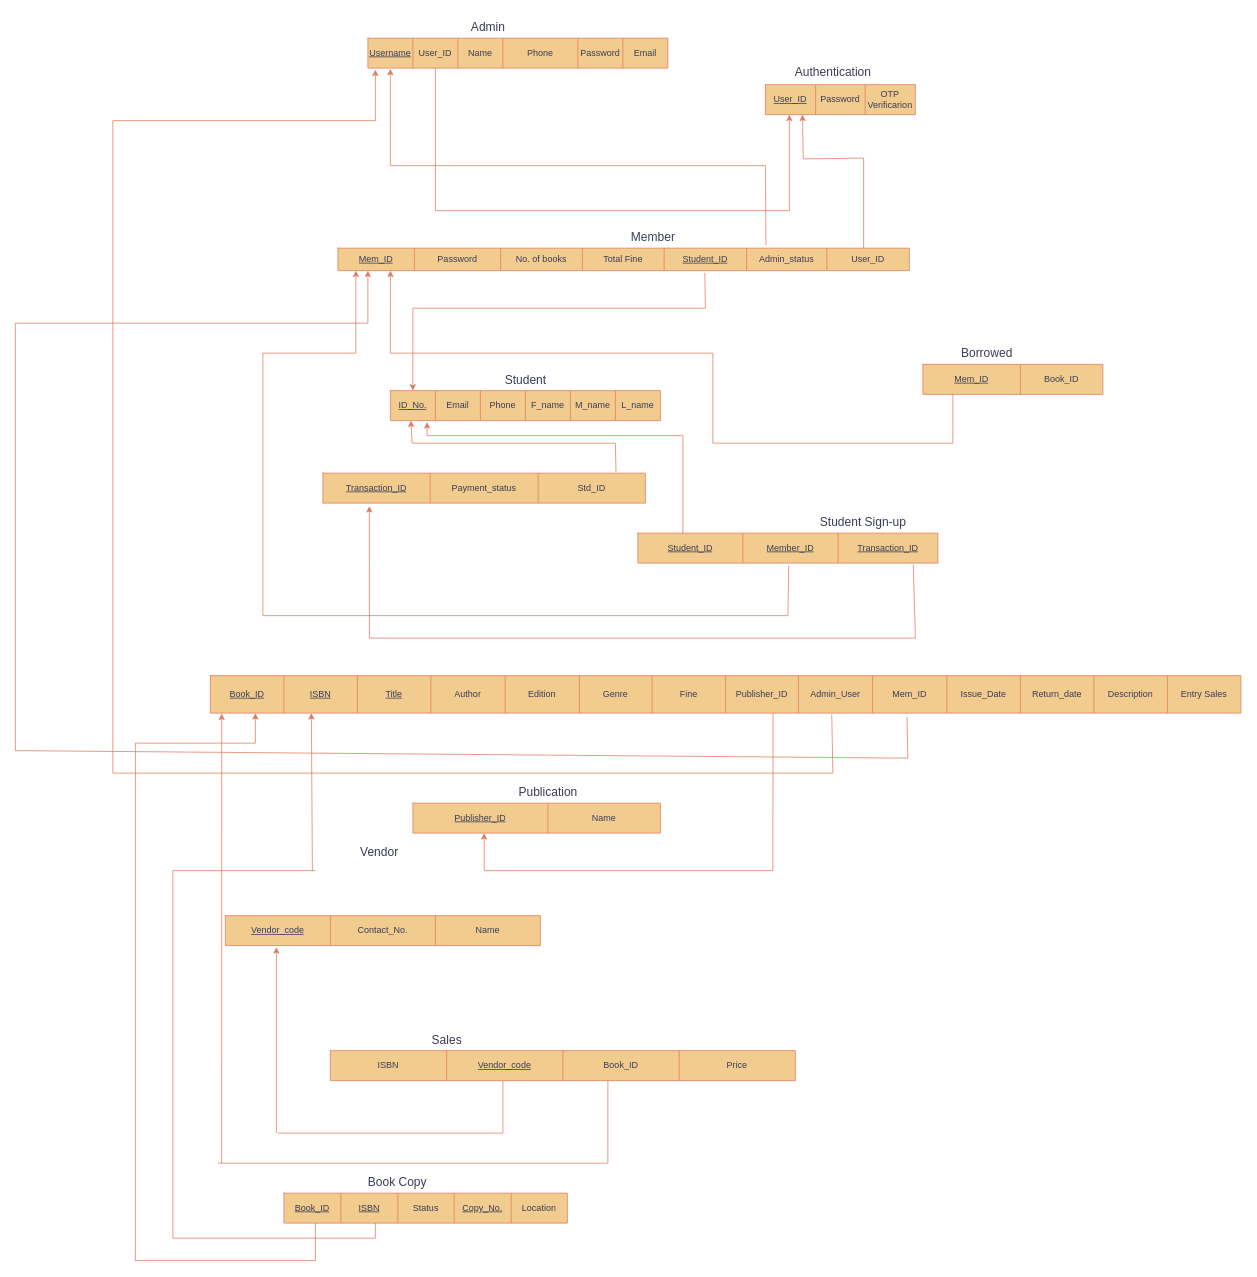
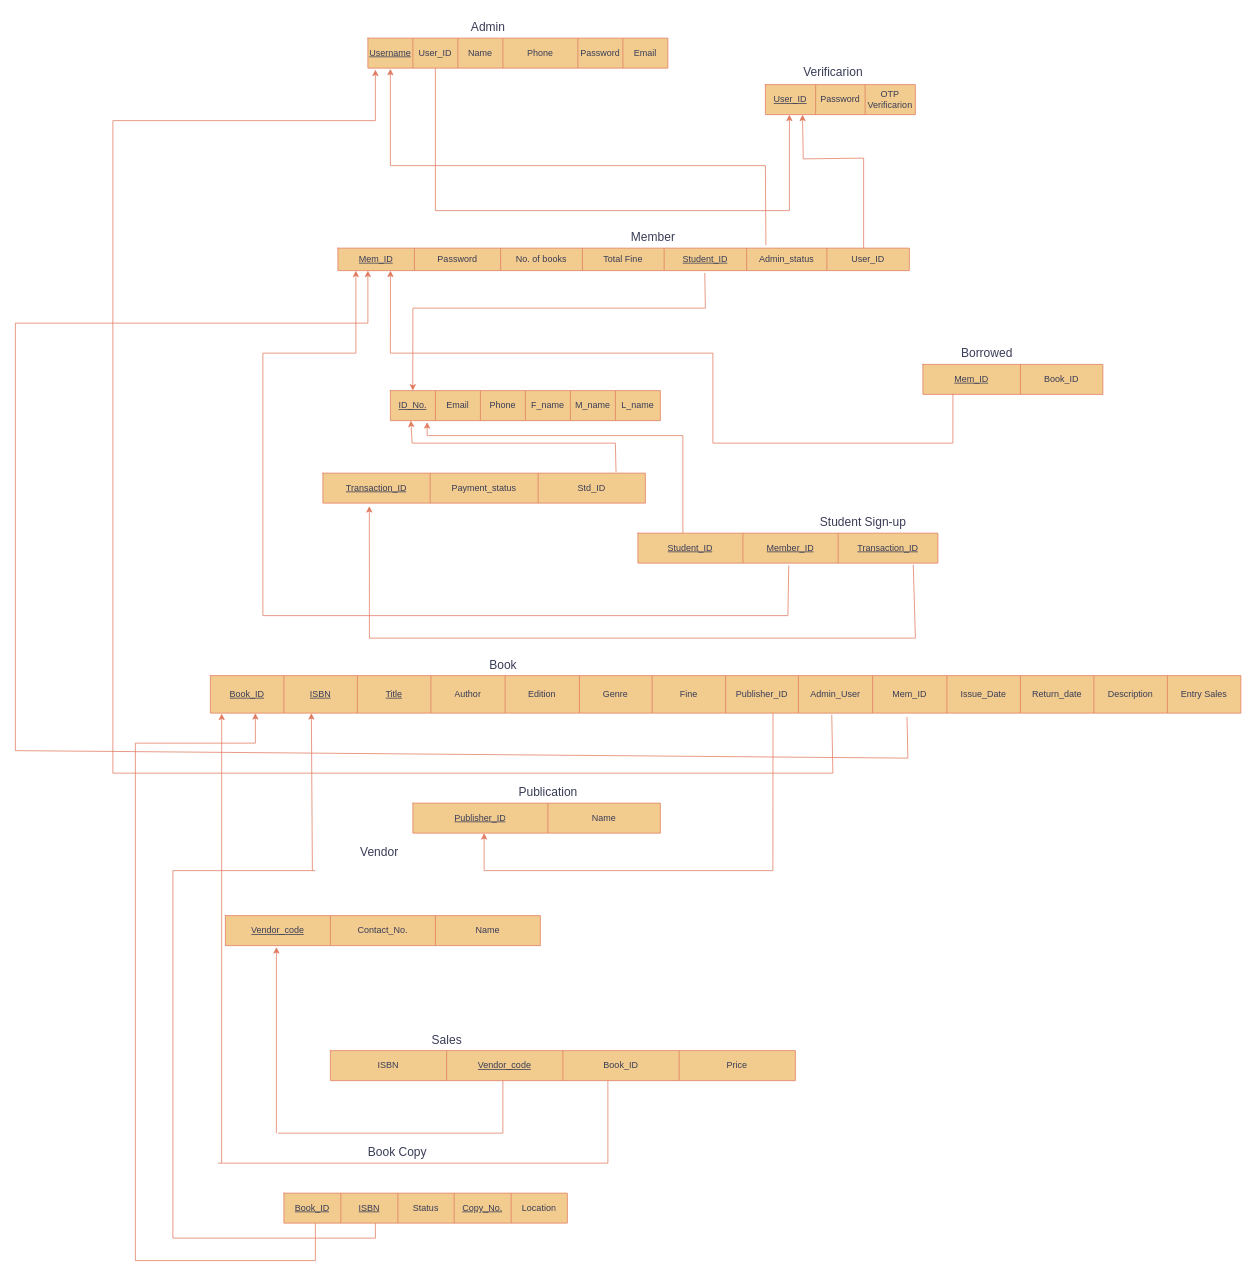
- <mxCell id="16" value="&lt;font style=&quot;font-size: 16px;&quot;&gt;Authentication&lt;/font&gt;" style="text;html=1;align=center;verticalAlign=middle;resizable=0;points=[];autosize=1;strokeColor=none;fillColor=none;labelBackgroundColor=none;fontColor=#393C56;" vertex="1" parent="1"><mxGeometry x="1050" y="80" width="120" height="30" as="geometry" /></mxCell>
+ <mxCell id="16" value="&lt;font style=&quot;font-size: 16px;&quot;&gt;Verificarion&lt;/font&gt;" style="text;html=1;align=center;verticalAlign=middle;resizable=0;points=[];autosize=1;strokeColor=none;fillColor=none;labelBackgroundColor=none;fontColor=#393C56;" vertex="1" parent="1"><mxGeometry x="1050" y="80" width="120" height="30" as="geometry" /></mxCell>
- <mxCell id="35" value="&lt;font style=&quot;font-size: 16px;&quot;&gt;Student&lt;/font&gt;" style="text;html=1;align=center;verticalAlign=middle;resizable=0;points=[];autosize=1;strokeColor=none;fillColor=none;labelBackgroundColor=none;fontColor=#393C56;" vertex="1" parent="1"><mxGeometry x="660" y="490" width="80" height="30" as="geometry" /></mxCell>
+ <mxCell id="94" value="&lt;font style=&quot;font-size: 16px;&quot;&gt;Book&lt;/font&gt;" style="text;html=1;align=center;verticalAlign=middle;resizable=0;points=[];autosize=1;strokeColor=none;fillColor=none;labelBackgroundColor=none;fontColor=#393C56;" vertex="1" parent="1"><mxGeometry x="640" y="870" width="60" height="30" as="geometry" /></mxCell>
- <mxCell id="93" value="&lt;font style=&quot;font-size: 16px;&quot;&gt;Book Copy&lt;/font&gt;" style="text;html=1;align=center;verticalAlign=middle;resizable=0;points=[];autosize=1;strokeColor=none;fillColor=none;labelBackgroundColor=none;fontColor=#393C56;" vertex="1" parent="1"><mxGeometry x="479" y="1560" width="100" height="30" as="geometry" /></mxCell>
+ <mxCell id="93" value="&lt;font style=&quot;font-size: 16px;&quot;&gt;Book Copy&lt;/font&gt;" style="text;html=1;align=center;verticalAlign=middle;resizable=0;points=[];autosize=1;strokeColor=none;fillColor=none;labelBackgroundColor=none;fontColor=#393C56;" vertex="1" parent="1"><mxGeometry x="479" y="1520" width="100" height="30" as="geometry" /></mxCell>
